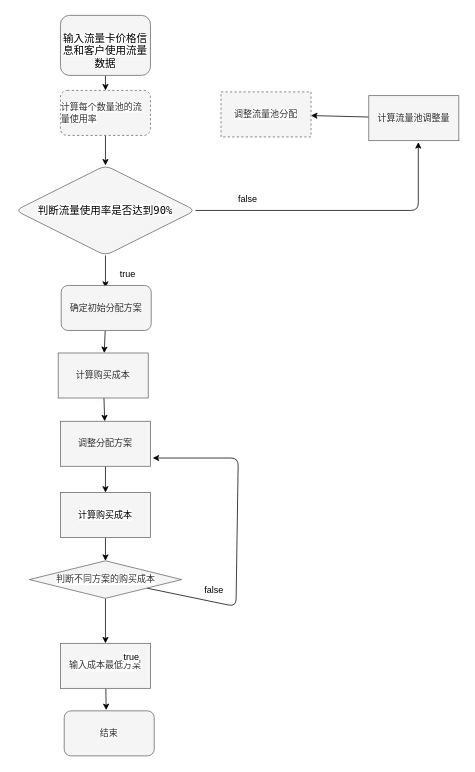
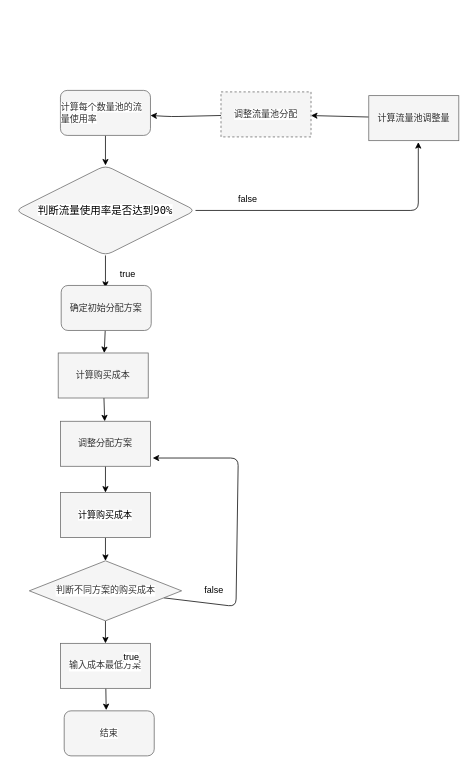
- <mxCell id="3" value="&lt;span style=&quot;background-color: rgb(255, 255, 255);&quot;&gt;&lt;font color=&quot;#000000&quot;&gt;&lt;br&gt;&lt;span style=&quot;font-family: &amp;quot;Söhne Mono&amp;quot;, Monaco, &amp;quot;Andale Mono&amp;quot;, &amp;quot;Ubuntu Mono&amp;quot;, monospace; font-size: 14px; font-style: normal; font-variant-ligatures: normal; font-variant-caps: normal; font-weight: 400; letter-spacing: normal; orphans: 2; text-align: left; text-indent: 0px; text-transform: none; widows: 2; word-spacing: 0px; -webkit-text-stroke-width: 0px; text-decoration-thickness: initial; text-decoration-style: initial; text-decoration-color: initial; float: none; display: inline !important;&quot;&gt;输入流量卡价格信息和客户使用流量数据&lt;/span&gt;&lt;br&gt;&lt;/font&gt;&lt;/span&gt;" style="rounded=1;whiteSpace=wrap;html=1;fillColor=#f5f5f5;fontColor=#333333;strokeColor=#666666;" vertex="1" parent="1"><mxGeometry x="80" y="20" width="120" height="80" as="geometry" /></mxCell>
- <mxCell id="2" style="edgeStyle=none;html=1;strokeColor=#000000;" edge="1" parent="1" source="3" target="5"><mxGeometry relative="1" as="geometry"><mxPoint x="140" y="150" as="targetPoint" /></mxGeometry></mxCell>
- <mxCell id="5" value="&lt;div style=&quot;text-align: left;&quot;&gt;&lt;span style=&quot;background-color: rgb(255, 255, 255);&quot;&gt;计算每个数量池的流量使用率&lt;/span&gt;&lt;/div&gt;" style="rounded=1;whiteSpace=wrap;html=1;fillColor=#f5f5f5;fontColor=#333333;strokeColor=#666666;dashed=1;" vertex="1" parent="1"><mxGeometry x="80" y="120" width="120" height="60" as="geometry" /></mxCell>
+ <mxCell id="5" value="&lt;div style=&quot;text-align: left;&quot;&gt;&lt;span style=&quot;background-color: rgb(255, 255, 255);&quot;&gt;计算每个数量池的流量使用率&lt;/span&gt;&lt;/div&gt;" style="rounded=1;whiteSpace=wrap;html=1;fillColor=#f5f5f5;fontColor=#333333;strokeColor=#666666;" vertex="1" parent="1"><mxGeometry x="80" y="120" width="120" height="60" as="geometry" /></mxCell>
+ <mxCell id="29" value="" style="edgeStyle=none;html=1;strokeColor=#000000;fontColor=#000000;" edge="1" parent="1" source="30" target="5"><mxGeometry relative="1" as="geometry"><Array as="points"><mxPoint x="228" y="155" /></Array></mxGeometry></mxCell>
- <mxCell id="23" value="判断不同方案的购买成本" style="rhombus;whiteSpace=wrap;html=1;labelBackgroundColor=#FFFFFF;fontColor=#333333;fillColor=#f5f5f5;strokeColor=#666666;" vertex="1" parent="1"><mxGeometry x="38.5" y="747" width="203" height="50" as="geometry" /></mxCell>
+ <mxCell id="23" value="判断不同方案的购买成本" style="rhombus;whiteSpace=wrap;html=1;labelBackgroundColor=#FFFFFF;fontColor=#333333;fillColor=#f5f5f5;strokeColor=#666666;" vertex="1" parent="1"><mxGeometry x="38.5" y="747" width="203" height="80" as="geometry" /></mxCell>
